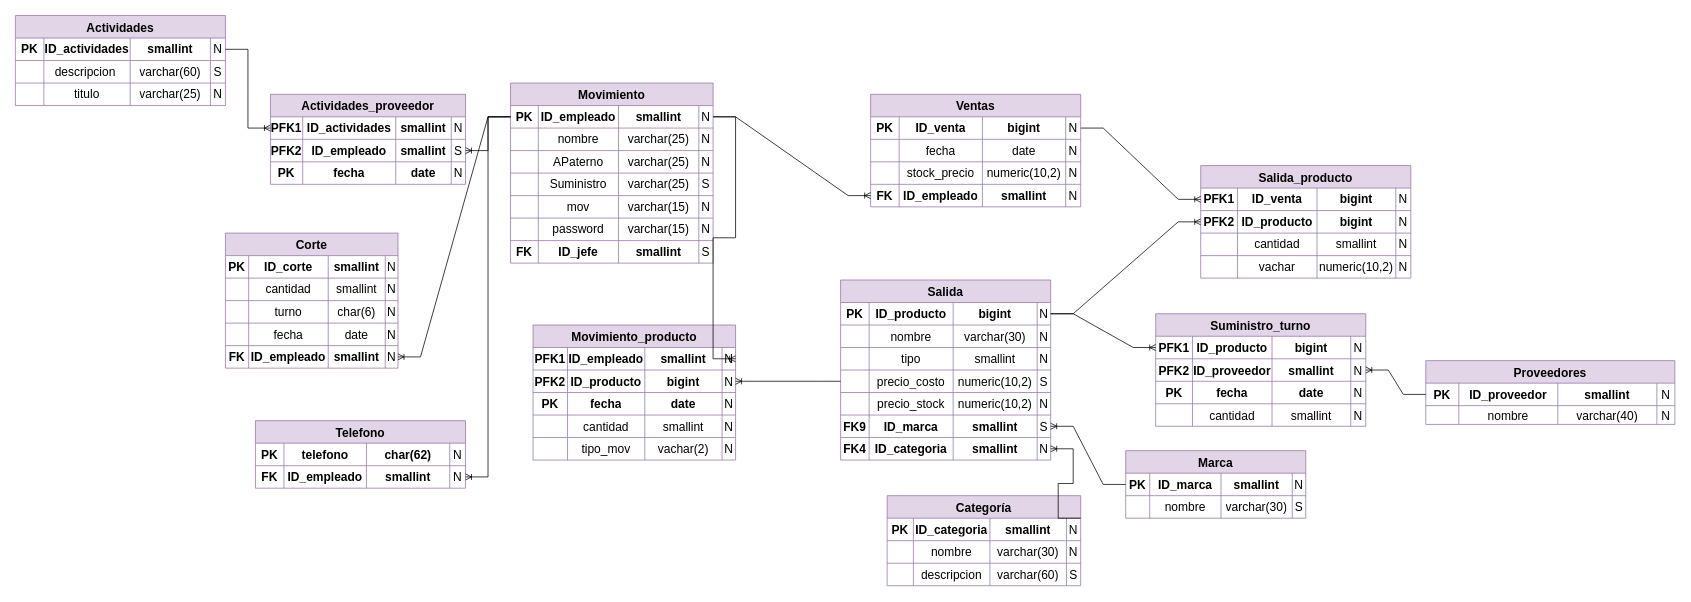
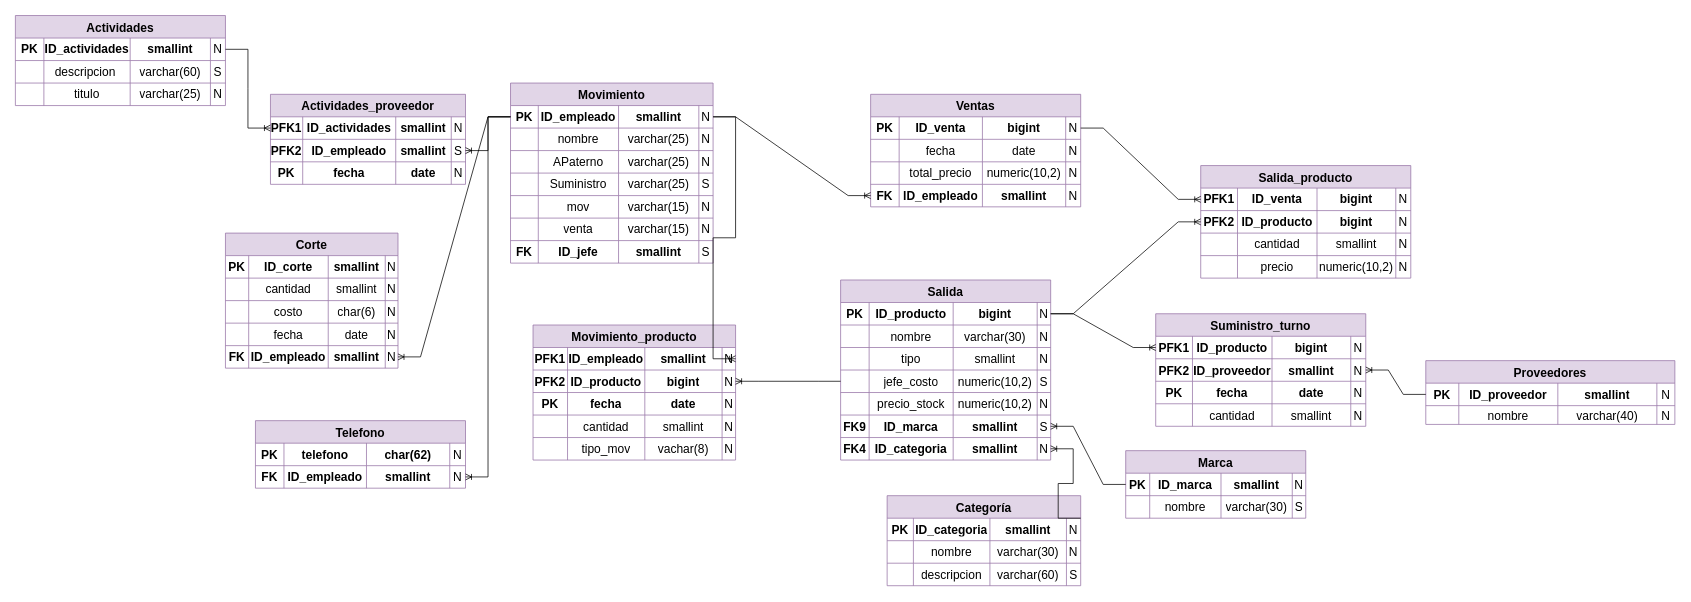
- <mxCell id="104" value="stock_precio" style="shape=partialRectangle;html=1;whiteSpace=wrap;connectable=0;strokeColor=inherit;overflow=hidden;fillColor=none;top=0;left=0;bottom=0;right=0;pointerEvents=1;fontSize=16;" parent="102" vertex="1"><mxGeometry x="38" width="111" height="30" as="geometry"><mxRectangle width="111" height="30" as="alternateBounds" /></mxGeometry></mxCell>
+ <mxCell id="104" value="total_precio" style="shape=partialRectangle;html=1;whiteSpace=wrap;connectable=0;strokeColor=inherit;overflow=hidden;fillColor=none;top=0;left=0;bottom=0;right=0;pointerEvents=1;fontSize=16;" parent="102" vertex="1"><mxGeometry x="38" width="111" height="30" as="geometry"><mxRectangle width="111" height="30" as="alternateBounds" /></mxGeometry></mxCell>
- <mxCell id="72" value="password" style="shape=partialRectangle;html=1;whiteSpace=wrap;connectable=0;strokeColor=inherit;overflow=hidden;fillColor=none;top=0;left=0;bottom=0;right=0;pointerEvents=1;fontSize=16;" parent="70" vertex="1"><mxGeometry x="37" width="107" height="30" as="geometry"><mxRectangle width="107" height="30" as="alternateBounds" /></mxGeometry></mxCell>
+ <mxCell id="72" value="venta" style="shape=partialRectangle;html=1;whiteSpace=wrap;connectable=0;strokeColor=inherit;overflow=hidden;fillColor=none;top=0;left=0;bottom=0;right=0;pointerEvents=1;fontSize=16;" parent="70" vertex="1"><mxGeometry x="37" width="107" height="30" as="geometry"><mxRectangle width="107" height="30" as="alternateBounds" /></mxGeometry></mxCell>
- <mxCell id="192" value="vachar" style="shape=partialRectangle;html=1;whiteSpace=wrap;connectable=0;strokeColor=inherit;overflow=hidden;fillColor=none;top=0;left=0;bottom=0;right=0;pointerEvents=1;fontSize=16;" parent="190" vertex="1"><mxGeometry x="49" width="106" height="30" as="geometry"><mxRectangle width="106" height="30" as="alternateBounds" /></mxGeometry></mxCell>
+ <mxCell id="192" value="precio" style="shape=partialRectangle;html=1;whiteSpace=wrap;connectable=0;strokeColor=inherit;overflow=hidden;fillColor=none;top=0;left=0;bottom=0;right=0;pointerEvents=1;fontSize=16;" parent="190" vertex="1"><mxGeometry x="49" width="106" height="30" as="geometry"><mxRectangle width="106" height="30" as="alternateBounds" /></mxGeometry></mxCell>
- <mxCell id="31" value="turno" style="shape=partialRectangle;html=1;whiteSpace=wrap;connectable=0;strokeColor=inherit;overflow=hidden;fillColor=none;top=0;left=0;bottom=0;right=0;pointerEvents=1;fontSize=16;" parent="29" vertex="1"><mxGeometry x="31" width="106" height="30" as="geometry"><mxRectangle width="106" height="30" as="alternateBounds" /></mxGeometry></mxCell>
+ <mxCell id="31" value="costo" style="shape=partialRectangle;html=1;whiteSpace=wrap;connectable=0;strokeColor=inherit;overflow=hidden;fillColor=none;top=0;left=0;bottom=0;right=0;pointerEvents=1;fontSize=16;" parent="29" vertex="1"><mxGeometry x="31" width="106" height="30" as="geometry"><mxRectangle width="106" height="30" as="alternateBounds" /></mxGeometry></mxCell>
- <mxCell id="130" value="precio_costo" style="shape=partialRectangle;html=1;whiteSpace=wrap;connectable=0;strokeColor=inherit;overflow=hidden;fillColor=none;top=0;left=0;bottom=0;right=0;pointerEvents=1;fontSize=16;" parent="128" vertex="1"><mxGeometry x="38" width="112" height="30" as="geometry"><mxRectangle width="112" height="30" as="alternateBounds" /></mxGeometry></mxCell>
+ <mxCell id="130" value="jefe_costo" style="shape=partialRectangle;html=1;whiteSpace=wrap;connectable=0;strokeColor=inherit;overflow=hidden;fillColor=none;top=0;left=0;bottom=0;right=0;pointerEvents=1;fontSize=16;" parent="128" vertex="1"><mxGeometry x="38" width="112" height="30" as="geometry"><mxRectangle width="112" height="30" as="alternateBounds" /></mxGeometry></mxCell>
- <mxCell id="172" value="vachar(2)" style="shape=partialRectangle;html=1;whiteSpace=wrap;connectable=0;strokeColor=inherit;overflow=hidden;fillColor=none;top=0;left=0;bottom=0;right=0;pointerEvents=1;fontSize=16;" vertex="1" parent="169"><mxGeometry x="149" width="103" height="30" as="geometry"><mxRectangle width="103" height="30" as="alternateBounds" /></mxGeometry></mxCell>
+ <mxCell id="172" value="vachar(8)" style="shape=partialRectangle;html=1;whiteSpace=wrap;connectable=0;strokeColor=inherit;overflow=hidden;fillColor=none;top=0;left=0;bottom=0;right=0;pointerEvents=1;fontSize=16;" vertex="1" parent="169"><mxGeometry x="149" width="103" height="30" as="geometry"><mxRectangle width="103" height="30" as="alternateBounds" /></mxGeometry></mxCell>
